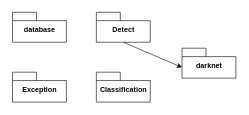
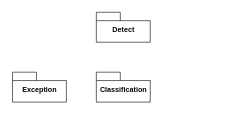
- <mxCell id="2" value="database" style="shape=folder;fontStyle=1;spacingTop=10;tabWidth=40;tabHeight=14;tabPosition=left;html=1;" vertex="1" parent="1"><mxGeometry x="20" y="20" width="90" height="50" as="geometry" /></mxCell>
- <mxCell id="7" value="" style="endArrow=classic;html=1;exitX=0.5;exitY=1;exitDx=0;exitDy=0;exitPerimeter=0;entryX=0;entryY=0;entryDx=0;entryDy=32;entryPerimeter=0;" edge="1" parent="1" source="4" target="3"><mxGeometry width="50" height="50" relative="1" as="geometry"><mxPoint x="240" y="150" as="sourcePoint" /><mxPoint x="290" y="100" as="targetPoint" /></mxGeometry></mxCell>
- <mxCell id="3" value="darknet" style="shape=folder;fontStyle=1;spacingTop=10;tabWidth=40;tabHeight=14;tabPosition=left;html=1;" vertex="1" parent="1"><mxGeometry x="303" y="80" width="90" height="50" as="geometry" /></mxCell>
